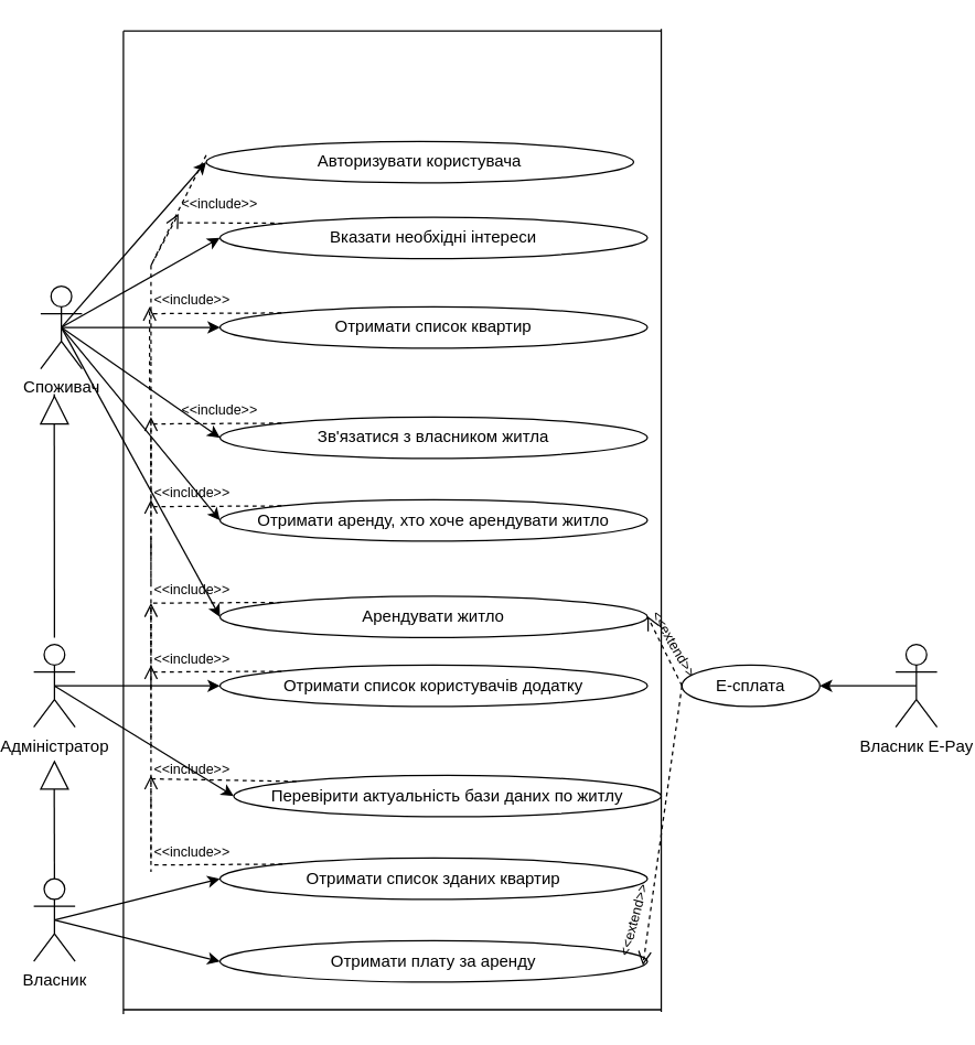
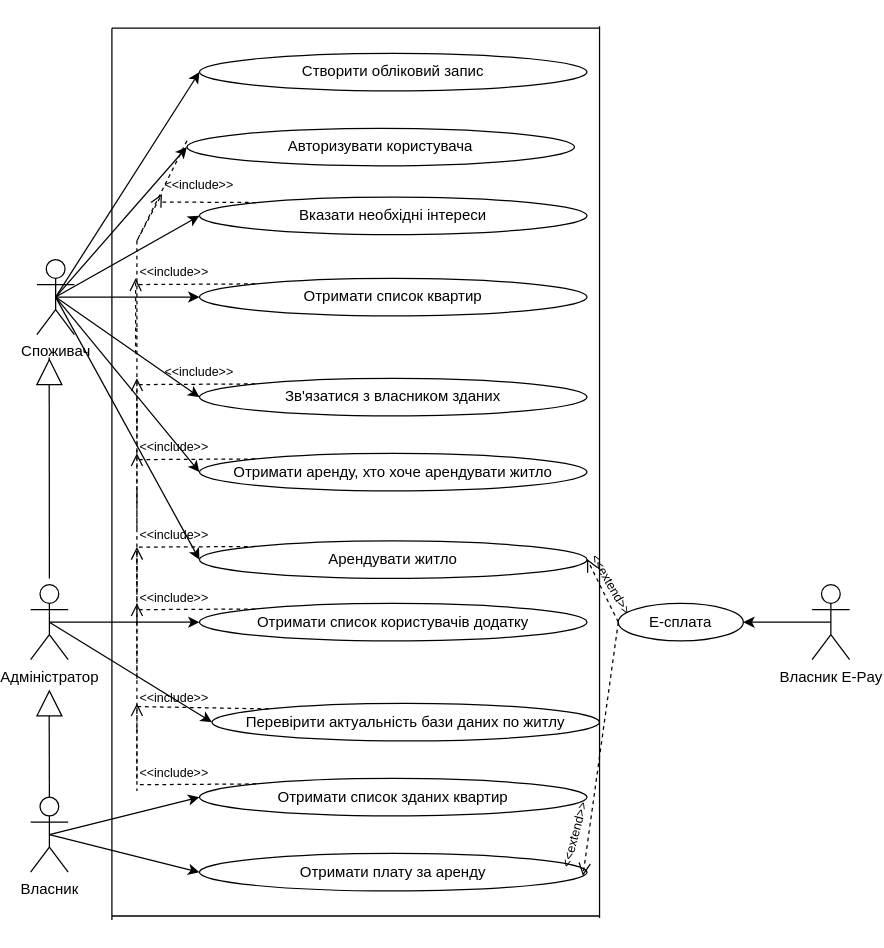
+ <mxCell id="25" value="Створити обліковий запис" style="ellipse;whiteSpace=wrap;html=1;" parent="1" vertex="1"><mxGeometry x="155" y="42" width="310" height="30" as="geometry" /></mxCell>
+ <mxCell id="2" style="rounded=0;orthogonalLoop=1;jettySize=auto;html=1;exitX=0.5;exitY=0.5;exitDx=0;exitDy=0;exitPerimeter=0;entryX=0;entryY=0.5;entryDx=0;entryDy=0;" parent="1" source="9" target="25" edge="1"><mxGeometry relative="1" as="geometry" /></mxCell>
- <mxCell id="22" value="Зв'язатися з власником житла" style="ellipse;whiteSpace=wrap;html=1;" parent="1" vertex="1"><mxGeometry x="155" y="302" width="310" height="30" as="geometry" /></mxCell>
+ <mxCell id="22" value="Зв'язатися з власником зданих" style="ellipse;whiteSpace=wrap;html=1;" parent="1" vertex="1"><mxGeometry x="155" y="302" width="310" height="30" as="geometry" /></mxCell>
